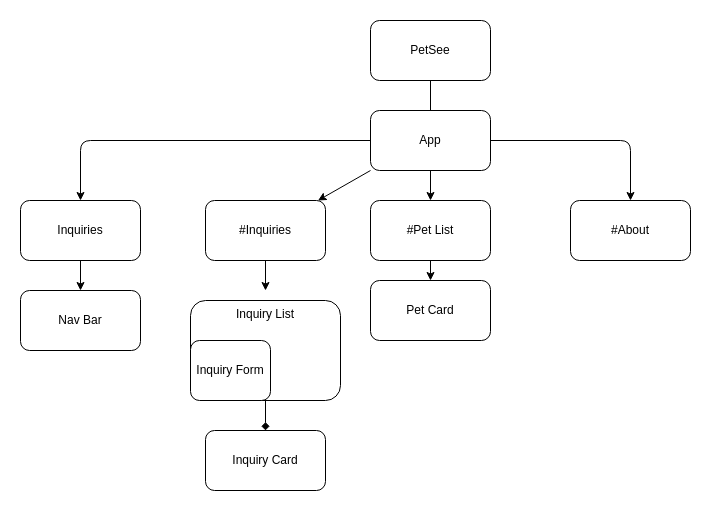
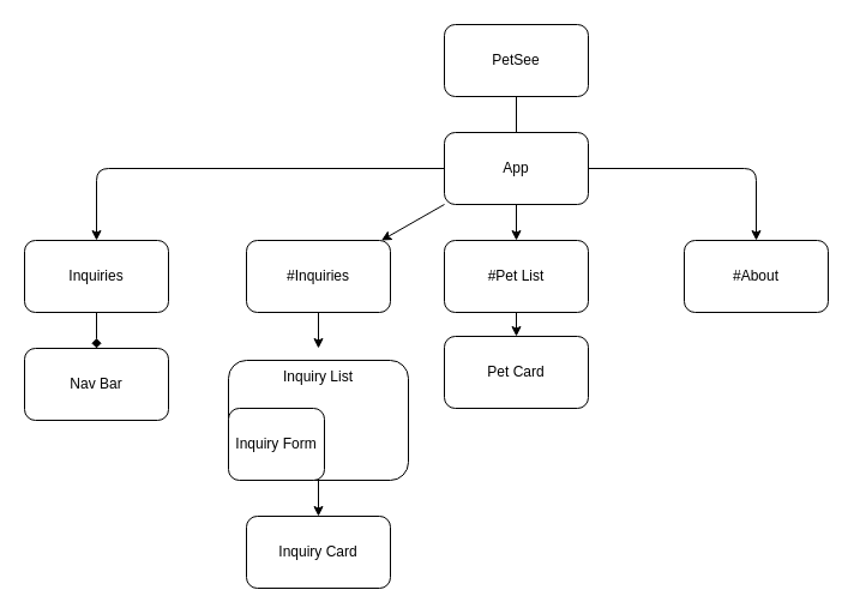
- <mxCell id="10" value="" style="edgeStyle=none;html=1;exitX=0.5;exitY=1;exitDx=0;exitDy=0;" parent="1" source="13" target="14" edge="1"><mxGeometry relative="1" as="geometry" /></mxCell>
+ <mxCell id="10" value="" style="edgeStyle=none;html=1;exitX=0.5;exitY=1;exitDx=0;exitDy=0;endArrow=diamond;" parent="1" source="13" target="14" edge="1"><mxGeometry relative="1" as="geometry" /></mxCell>
- <mxCell id="21" value="" style="endArrow=diamond;html=1;exitX=0.5;exitY=1;exitDx=0;exitDy=0;entryX=0.5;entryY=0;entryDx=0;entryDy=0;" edge="1" parent="1" source="17" target="19"><mxGeometry width="50" height="50" relative="1" as="geometry"><mxPoint x="460" y="330" as="sourcePoint" /><mxPoint x="510" y="280" as="targetPoint" /></mxGeometry></mxCell>
+ <mxCell id="21" value="" style="endArrow=classic;html=1;exitX=0.5;exitY=1;exitDx=0;exitDy=0;entryX=0.5;entryY=0;entryDx=0;entryDy=0;" edge="1" parent="1" source="17" target="19"><mxGeometry width="50" height="50" relative="1" as="geometry"><mxPoint x="460" y="330" as="sourcePoint" /><mxPoint x="510" y="280" as="targetPoint" /></mxGeometry></mxCell>
